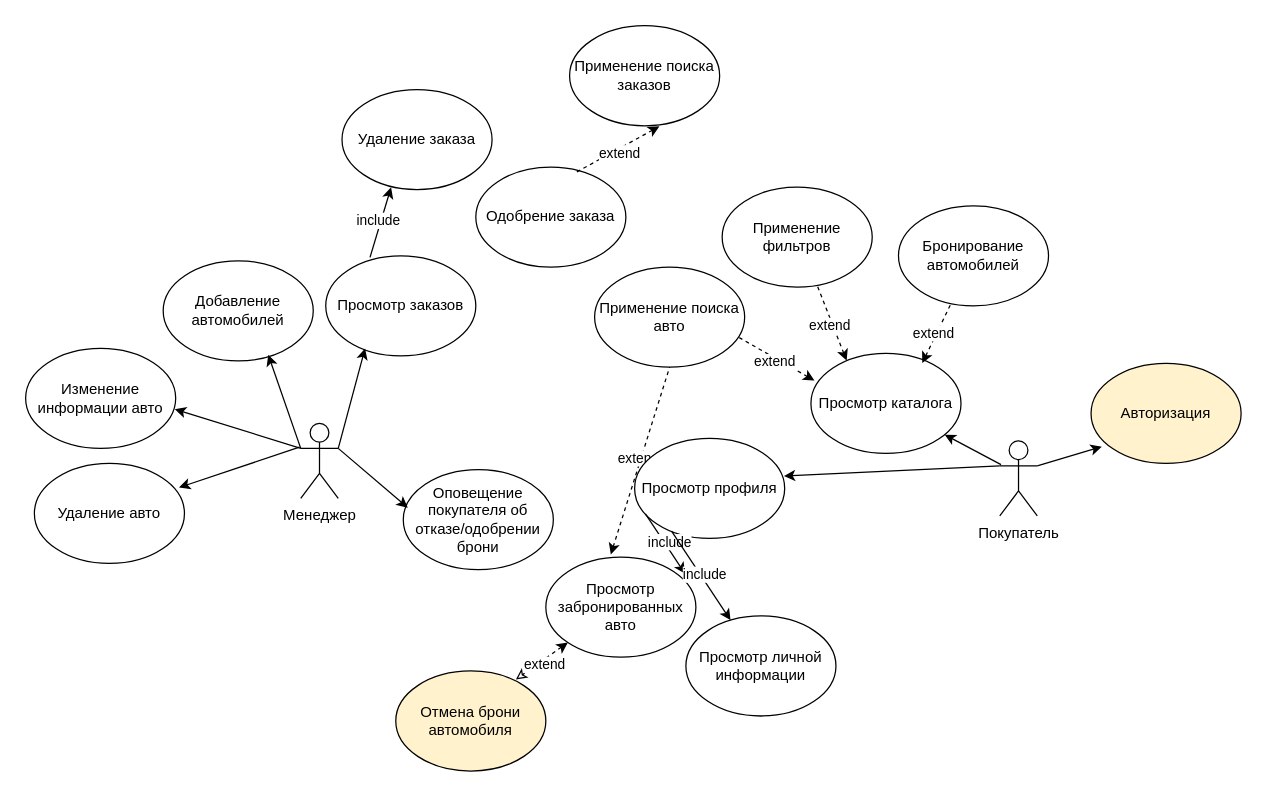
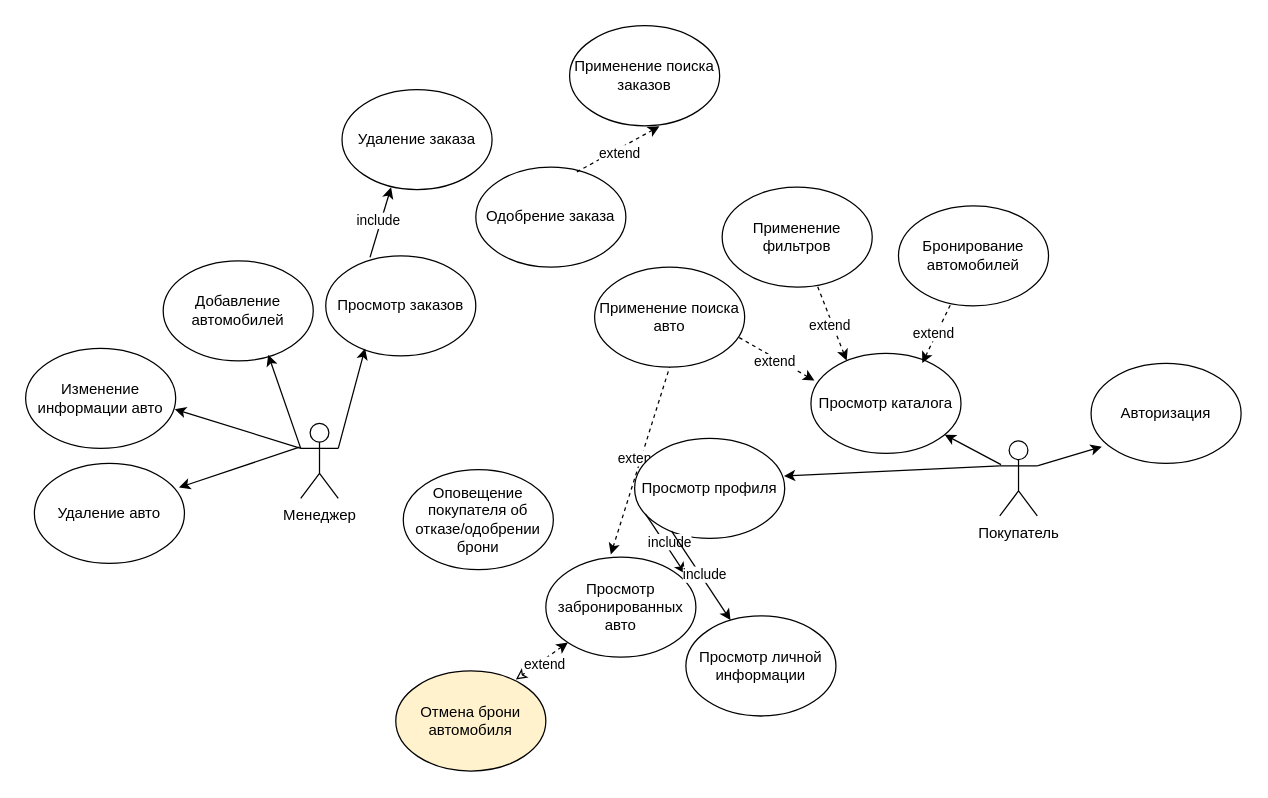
- <mxCell id="6" value="Авторизация" style="ellipse;whiteSpace=wrap;html=1;fillColor=#fff2cc;" parent="1" vertex="1"><mxGeometry x="872" y="290" width="120" height="80" as="geometry" /></mxCell>
+ <mxCell id="6" value="Авторизация" style="ellipse;whiteSpace=wrap;html=1;" parent="1" vertex="1"><mxGeometry x="872" y="290" width="120" height="80" as="geometry" /></mxCell>
- <mxCell id="29" value="" style="endArrow=classic;html=1;rounded=0;exitX=1;exitY=0.333;exitDx=0;exitDy=0;exitPerimeter=0;entryX=0.03;entryY=0.381;entryDx=0;entryDy=0;entryPerimeter=0;" parent="1" source="4" target="28" edge="1"><mxGeometry width="50" height="50" relative="1" as="geometry"><mxPoint x="280" y="368" as="sourcePoint" /><mxPoint x="315" y="338" as="targetPoint" /></mxGeometry></mxCell>
